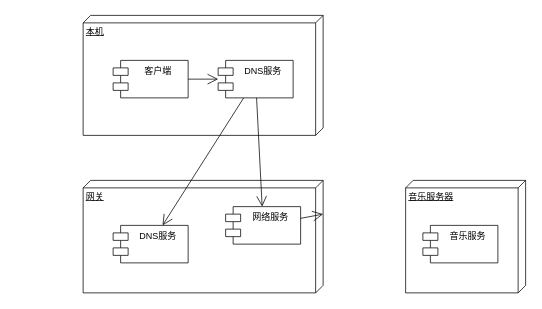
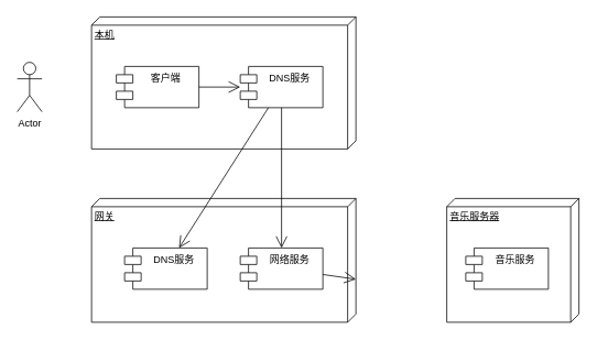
+ <mxCell id="6" value="Actor" style="shape=umlActor;verticalLabelPosition=bottom;labelBackgroundColor=#ffffff;verticalAlign=top;html=1;" vertex="1" parent="1"><mxGeometry x="20" y="75" width="30" height="60" as="geometry" /></mxCell>
- <mxCell id="5" value="客户端" style="shape=module;align=left;spacingLeft=20;align=center;verticalAlign=top;" vertex="1" parent="1"><mxGeometry x="150" y="80" width="100" height="50" as="geometry" /></mxCell>
+ <mxCell id="5" value="客户端" style="shape=module;align=left;spacingLeft=20;align=center;verticalAlign=top;" vertex="1" parent="1"><mxGeometry x="140" y="80" width="100" height="50" as="geometry" /></mxCell>
- <mxCell id="11" value="网络服务" style="shape=module;align=left;spacingLeft=20;align=center;verticalAlign=top;" vertex="1" parent="1"><mxGeometry x="300" y="275" width="100" height="50" as="geometry" /></mxCell>
+ <mxCell id="11" value="网络服务" style="shape=module;align=left;spacingLeft=20;align=center;verticalAlign=top;" vertex="1" parent="1"><mxGeometry x="290" y="300" width="100" height="50" as="geometry" /></mxCell>
